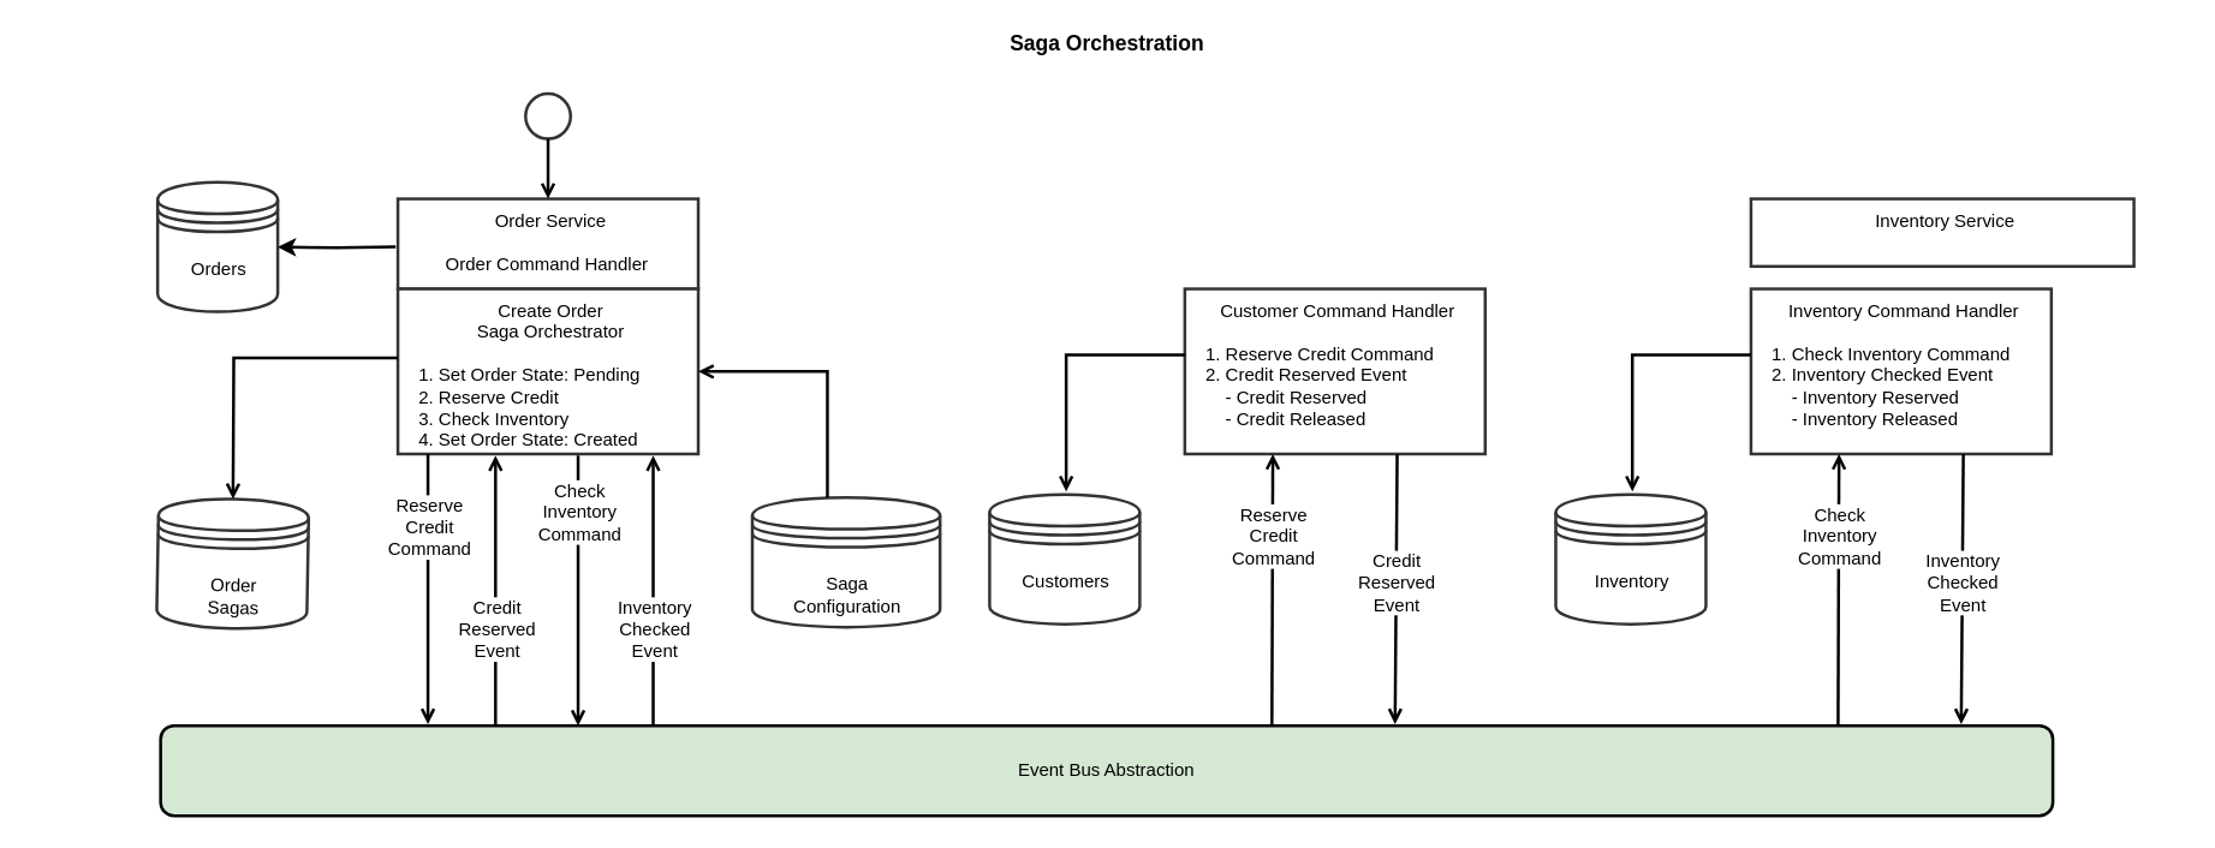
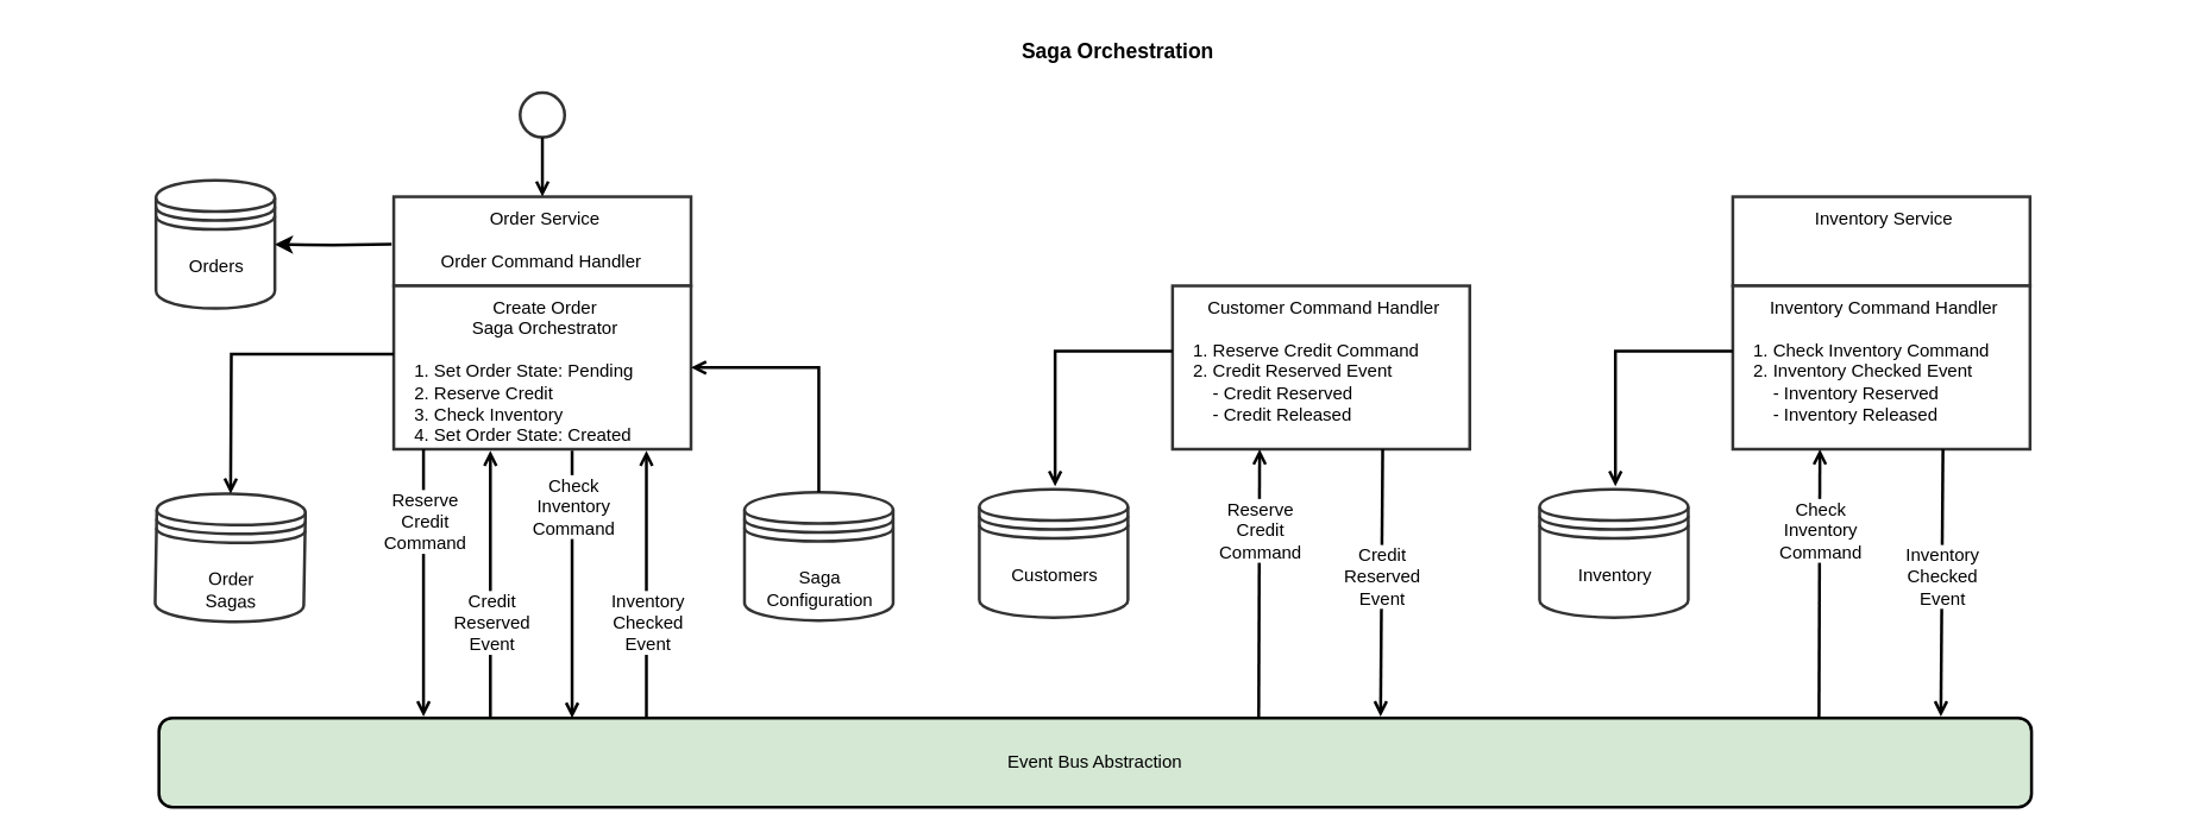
- <mxCell id="35" value="&lt;div style='width: 1428.0px;height:auto;word-break: break-word;'&gt;&lt;div align=&quot;center&quot;&gt;&lt;span style=&quot;font-weight:bold;font-size:14px;font-family:Arial; line-height: 0;&quot;&gt;&lt;span style=&quot; line-height: normal;&quot;&gt;Saga Orchestration&lt;/span&gt;&lt;/span&gt;&lt;/div&gt;&lt;/div&gt;" style="text;html=1;nl2Br=0;html=1;nl2Br=0;verticalAlign=middle;align=center;spacingLeft=0.0;spacingRight=0;whiteSpace=wrap;gliffyId=96;" vertex="1" parent="1"><mxGeometry x="20.5" y="20.5" width="1431" height="16.5" as="geometry" /></mxCell>
+ <mxCell id="35" value="&lt;div style='width: 1428.0px;height:auto;word-break: break-word;'&gt;&lt;div align=&quot;center&quot;&gt;&lt;span style=&quot;font-weight:bold;font-size:14px;font-family:Arial; line-height: 0;&quot;&gt;&lt;span style=&quot; line-height: normal;&quot;&gt;Saga Orchestration&lt;/span&gt;&lt;/span&gt;&lt;/div&gt;&lt;/div&gt;" style="text;html=1;nl2Br=0;html=1;nl2Br=0;verticalAlign=middle;align=center;spacingLeft=0.0;spacingRight=0;whiteSpace=wrap;gliffyId=96;" vertex="1" parent="1"><mxGeometry x="35.5" y="25.5" width="1431" height="16.5" as="geometry" /></mxCell>
- <mxCell id="25" value="&lt;div style='width: 189.0px;height:auto;word-break: break-word;'&gt;&lt;div align=&quot;center&quot;&gt;&lt;span style=&quot;text-decoration:none;font-size:12px;font-family:Arial; line-height: 0;&quot;&gt;&lt;span style=&quot;text-decoration:none; line-height: normal;&quot;&gt;Inventory Service&lt;/span&gt;&lt;/span&gt;&lt;/div&gt;&lt;/div&gt;" style="shape=rect;shadow=0;strokeWidth=2;fillColor=#FFFFFF;strokeColor=#333333;opacity=100.0;html=1;nl2Br=0;verticalAlign=top;align=center;spacingLeft=4.0;spacingRight=0;spacingTop=1.0;spacingBottom=8;whiteSpace=wrap;gliffyId=90;" vertex="1" parent="1"><mxGeometry x="1165" y="132" width="255" height="45" as="geometry" /></mxCell>
+ <mxCell id="25" value="&lt;div style='width: 189.0px;height:auto;word-break: break-word;'&gt;&lt;div align=&quot;center&quot;&gt;&lt;span style=&quot;text-decoration:none;font-size:12px;font-family:Arial; line-height: 0;&quot;&gt;&lt;span style=&quot;text-decoration:none; line-height: normal;&quot;&gt;Inventory Service&lt;/span&gt;&lt;/span&gt;&lt;/div&gt;&lt;/div&gt;" style="shape=rect;shadow=0;strokeWidth=2;fillColor=#FFFFFF;strokeColor=#333333;opacity=100.0;html=1;nl2Br=0;verticalAlign=top;align=center;spacingLeft=4.0;spacingRight=0;spacingTop=1.0;spacingBottom=8;whiteSpace=wrap;gliffyId=90;" vertex="1" parent="1"><mxGeometry x="1165" y="132" width="200" height="60" as="geometry" /></mxCell>
- <mxCell id="6" value="&lt;div style='width: 93.0px;height:auto;word-break: break-word;'&gt;&lt;div align=&quot;center&quot;&gt;&lt;span style=&quot;text-decoration:none;font-size:12px;font-family:Arial; line-height: 0;&quot;&gt;&lt;span style=&quot;text-decoration:none; line-height: normal;&quot;&gt;&amp;nbsp;&lt;/span&gt;&lt;/span&gt;&lt;/div&gt;&lt;div align=&quot;center&quot;&gt;&lt;span style=&quot;text-decoration:none;font-size:12px;font-family:Arial; line-height: 0;&quot;&gt;&lt;span style=&quot;text-decoration:none; line-height: normal;&quot;&gt;Saga Configuration&lt;/span&gt;&lt;/span&gt;&lt;/div&gt;&lt;/div&gt;" style="shape=datastore;shadow=0;strokeWidth=2;fillColor=#FFFFFF;strokeColor=#333333;opacity=100.0;html=1;nl2Br=0;verticalAlign=middle;align=center;spacingLeft=2.0;spacingRight=0;whiteSpace=wrap;gliffyId=13;" vertex="1" parent="1"><mxGeometry x="500" y="331.105" width="125" height="86.25" as="geometry" /></mxCell>
+ <mxCell id="6" value="&lt;div style='width: 93.0px;height:auto;word-break: break-word;'&gt;&lt;div align=&quot;center&quot;&gt;&lt;span style=&quot;text-decoration:none;font-size:12px;font-family:Arial; line-height: 0;&quot;&gt;&lt;span style=&quot;text-decoration:none; line-height: normal;&quot;&gt;&amp;nbsp;&lt;/span&gt;&lt;/span&gt;&lt;/div&gt;&lt;div align=&quot;center&quot;&gt;&lt;span style=&quot;text-decoration:none;font-size:12px;font-family:Arial; line-height: 0;&quot;&gt;&lt;span style=&quot;text-decoration:none; line-height: normal;&quot;&gt;Saga Configuration&lt;/span&gt;&lt;/span&gt;&lt;/div&gt;&lt;/div&gt;" style="shape=datastore;shadow=0;strokeWidth=2;fillColor=#FFFFFF;strokeColor=#333333;opacity=100.0;html=1;nl2Br=0;verticalAlign=middle;align=center;spacingLeft=2.0;spacingRight=0;whiteSpace=wrap;gliffyId=13;" vertex="1" parent="1"><mxGeometry x="500" y="331.105" width="100" height="86.25" as="geometry" /></mxCell>
